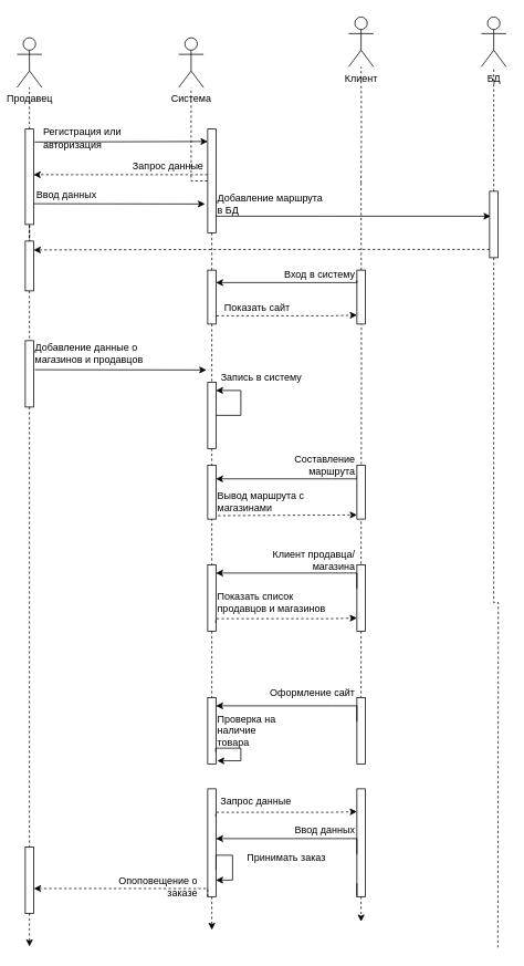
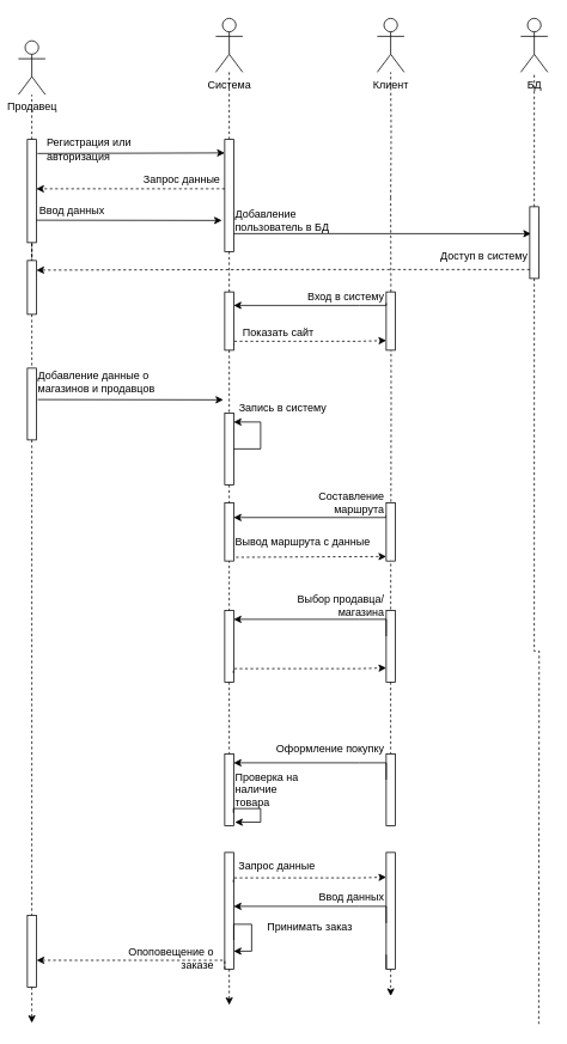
- <mxCell id="3" value="Система" style="shape=umlActor;verticalLabelPosition=bottom;verticalAlign=top;html=1;outlineConnect=0;" parent="1" vertex="1"><mxGeometry x="215" y="45" width="30" height="60" as="geometry" /></mxCell>
+ <mxCell id="3" value="Система" style="shape=umlActor;verticalLabelPosition=bottom;verticalAlign=top;html=1;outlineConnect=0;" parent="1" vertex="1"><mxGeometry x="240" y="20" width="30" height="60" as="geometry" /></mxCell>
- <mxCell id="43" value="Добавление маршрута в БД" style="text;html=1;strokeColor=none;fillColor=none;align=left;verticalAlign=middle;whiteSpace=wrap;rounded=0;" vertex="1" parent="1"><mxGeometry x="260" y="230" width="130" height="30" as="geometry" /></mxCell>
+ <mxCell id="43" value="Добавление пользователь в БД" style="text;html=1;strokeColor=none;fillColor=none;align=left;verticalAlign=middle;whiteSpace=wrap;rounded=0;" vertex="1" parent="1"><mxGeometry x="260" y="230" width="130" height="30" as="geometry" /></mxCell>
+ <mxCell id="47" value="&lt;div style=&quot;&quot;&gt;&lt;span style=&quot;background-color: initial;&quot;&gt;Доступ в систему&lt;/span&gt;&lt;/div&gt;" style="text;html=1;strokeColor=none;fillColor=none;align=right;verticalAlign=middle;whiteSpace=wrap;rounded=0;" vertex="1" parent="1"><mxGeometry x="460" y="270" width="130" height="30" as="geometry" /></mxCell>
- <mxCell id="56" value="&lt;span style=&quot;text-align: center;&quot;&gt;Вывод маршрута с магазинами&lt;/span&gt;" style="text;html=1;strokeColor=none;fillColor=none;align=left;verticalAlign=middle;whiteSpace=wrap;rounded=0;" vertex="1" parent="1"><mxGeometry x="260" y="591.5" width="170" height="25" as="geometry" /></mxCell>
+ <mxCell id="56" value="&lt;span style=&quot;text-align: center;&quot;&gt;Вывод маршрута с данные&lt;/span&gt;" style="text;html=1;strokeColor=none;fillColor=none;align=left;verticalAlign=middle;whiteSpace=wrap;rounded=0;" vertex="1" parent="1"><mxGeometry x="260" y="591.5" width="170" height="25" as="geometry" /></mxCell>
- <mxCell id="7" value="Клиент продавца/магазина" style="text;html=1;strokeColor=none;fillColor=none;align=right;verticalAlign=middle;whiteSpace=wrap;rounded=0;" parent="1" vertex="1"><mxGeometry x="300" y="650" width="130" height="50" as="geometry" /></mxCell>
+ <mxCell id="7" value="Выбор продавца/магазина" style="text;html=1;strokeColor=none;fillColor=none;align=right;verticalAlign=middle;whiteSpace=wrap;rounded=0;" parent="1" vertex="1"><mxGeometry x="300" y="650" width="130" height="50" as="geometry" /></mxCell>
- <mxCell id="26" value="Показать список продавцов и магазинов" style="text;html=1;strokeColor=none;fillColor=none;align=left;verticalAlign=middle;whiteSpace=wrap;rounded=0;" parent="1" vertex="1"><mxGeometry x="260" y="715" width="140" height="20" as="geometry" /></mxCell>
- <mxCell id="34" value="Оформление сайт" style="text;html=1;strokeColor=none;fillColor=none;align=right;verticalAlign=middle;whiteSpace=wrap;rounded=0;" parent="1" vertex="1"><mxGeometry x="300" y="810" width="130" height="50" as="geometry" /></mxCell>
+ <mxCell id="34" value="Оформление покупку" style="text;html=1;strokeColor=none;fillColor=none;align=right;verticalAlign=middle;whiteSpace=wrap;rounded=0;" parent="1" vertex="1"><mxGeometry x="300" y="810" width="130" height="50" as="geometry" /></mxCell>
